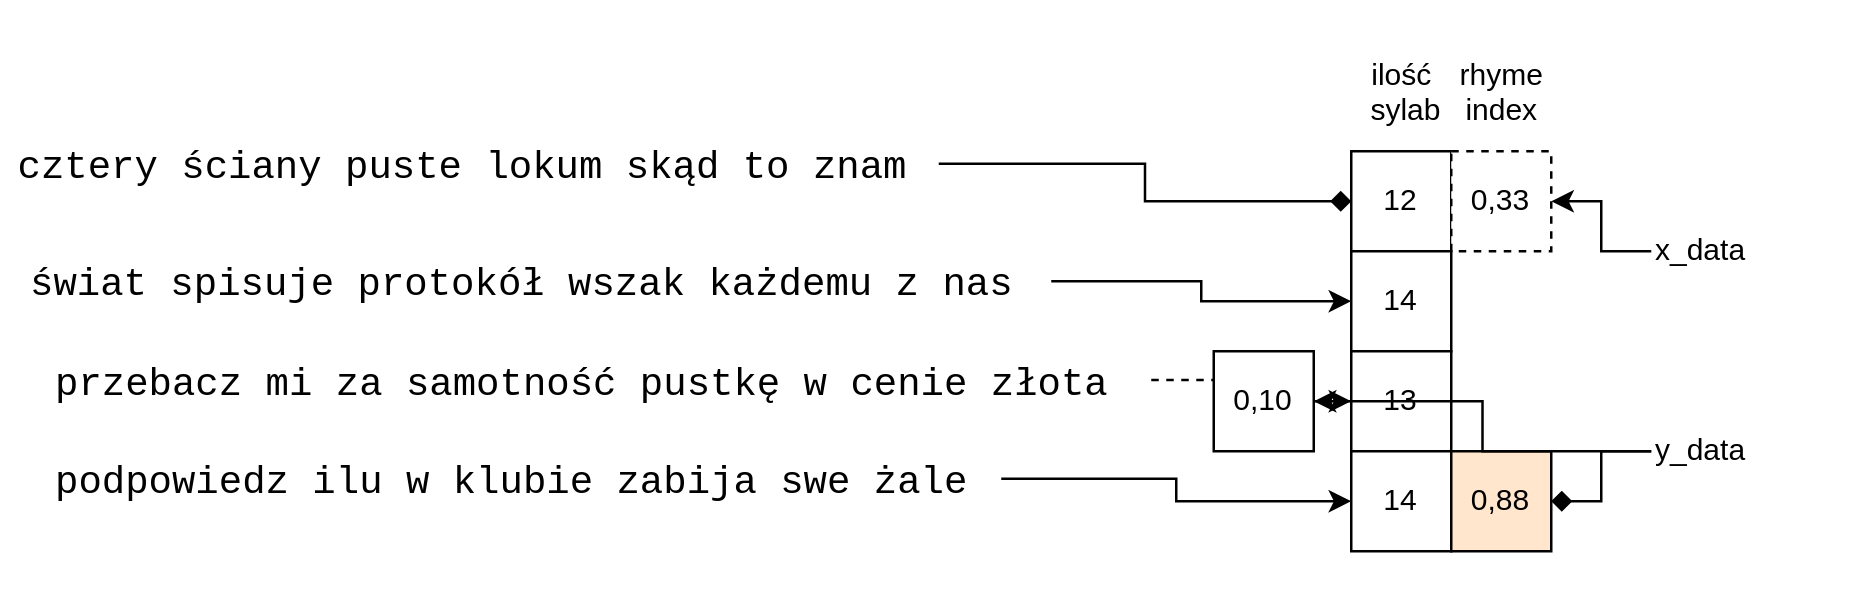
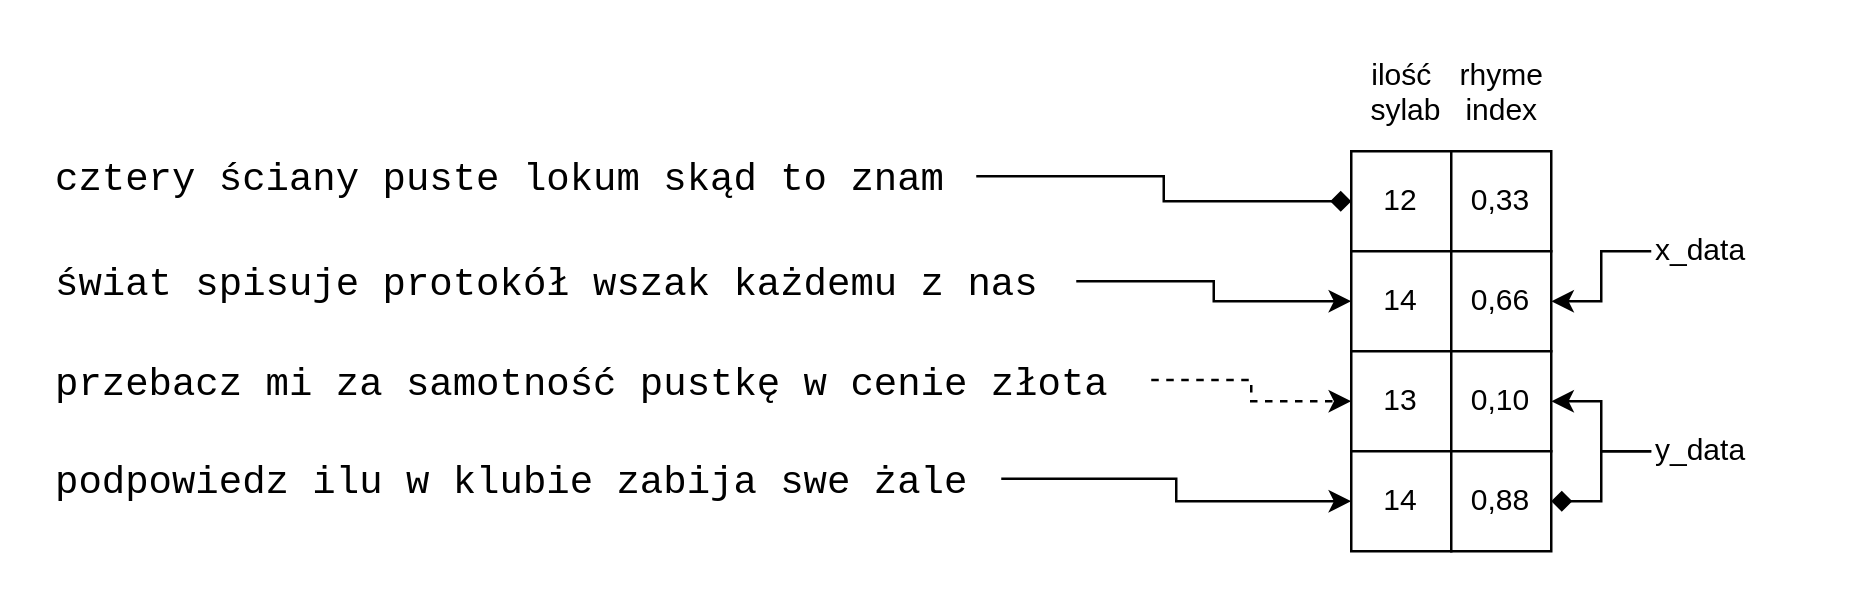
- <mxCell id="4" value="&lt;span style=&quot;font-family: &amp;#34;courier new&amp;#34; ; font-size: 15.6px ; text-align: justify&quot;&gt;cztery ściany puste lokum skąd to znam&lt;/span&gt;" style="text;html=1;resizable=0;points=[];autosize=1;align=left;verticalAlign=top;spacingTop=-4;" vertex="1" parent="1"><mxGeometry x="5" y="55" width="370" height="20" as="geometry" /></mxCell>
+ <mxCell id="4" value="&lt;span style=&quot;font-family: &amp;#34;courier new&amp;#34; ; font-size: 15.6px ; text-align: justify&quot;&gt;cztery ściany puste lokum skąd to znam&lt;/span&gt;" style="text;html=1;resizable=0;points=[];autosize=1;align=left;verticalAlign=top;spacingTop=-4;" vertex="1" parent="1"><mxGeometry x="20" y="60" width="370" height="20" as="geometry" /></mxCell>
- <mxCell id="14" value="0,33" style="rounded=0;whiteSpace=wrap;html=1;dashed=1;" vertex="1" parent="1"><mxGeometry x="580" y="60" width="40" height="40" as="geometry" /></mxCell>
+ <mxCell id="14" value="0,33" style="rounded=0;whiteSpace=wrap;html=1;" vertex="1" parent="1"><mxGeometry x="580" y="60" width="40" height="40" as="geometry" /></mxCell>
- <mxCell id="9" style="edgeStyle=orthogonalEdgeStyle;rounded=0;orthogonalLoop=1;jettySize=auto;html=1;entryX=1;entryY=0.5;entryDx=0;entryDy=0;fontFamily=Courier New;" edge="1" parent="1" source="11" target="14"><mxGeometry relative="1" as="geometry" /></mxCell>
- <mxCell id="6" value="&lt;span style=&quot;font-family: &amp;#34;courier new&amp;#34; ; font-size: 15.6px ; text-align: justify&quot;&gt;świat spisuje protokół wszak każdemu z nas&lt;/span&gt;" style="text;html=1;resizable=0;points=[];autosize=1;align=left;verticalAlign=top;spacingTop=-4;" vertex="1" parent="1"><mxGeometry x="10" y="102" width="410" height="20" as="geometry" /></mxCell>
+ <mxCell id="6" value="&lt;span style=&quot;font-family: &amp;#34;courier new&amp;#34; ; font-size: 15.6px ; text-align: justify&quot;&gt;świat spisuje protokół wszak każdemu z nas&lt;/span&gt;" style="text;html=1;resizable=0;points=[];autosize=1;align=left;verticalAlign=top;spacingTop=-4;" vertex="1" parent="1"><mxGeometry x="20" y="102" width="410" height="20" as="geometry" /></mxCell>
+ <mxCell id="10" style="edgeStyle=orthogonalEdgeStyle;rounded=0;orthogonalLoop=1;jettySize=auto;html=1;entryX=1;entryY=0.5;entryDx=0;entryDy=0;fontFamily=Courier New;" edge="1" parent="1" source="11" target="17"><mxGeometry relative="1" as="geometry" /></mxCell>
+ <mxCell id="17" value="0,66" style="rounded=0;whiteSpace=wrap;html=1;" vertex="1" parent="1"><mxGeometry x="580" y="100" width="40" height="40" as="geometry" /></mxCell>
- <mxCell id="19" value="0,10" style="rounded=0;whiteSpace=wrap;html=1;" vertex="1" parent="1"><mxGeometry x="485" y="140" width="40" height="40" as="geometry" /></mxCell>
+ <mxCell id="19" value="0,10" style="rounded=0;whiteSpace=wrap;html=1;" vertex="1" parent="1"><mxGeometry x="580" y="140" width="40" height="40" as="geometry" /></mxCell>
- <mxCell id="21" value="0,88" style="rounded=0;whiteSpace=wrap;html=1;fillColor=#ffe6cc;" vertex="1" parent="1"><mxGeometry x="580" y="180" width="40" height="40" as="geometry" /></mxCell>
+ <mxCell id="21" value="0,88" style="rounded=0;whiteSpace=wrap;html=1;" vertex="1" parent="1"><mxGeometry x="580" y="180" width="40" height="40" as="geometry" /></mxCell>
